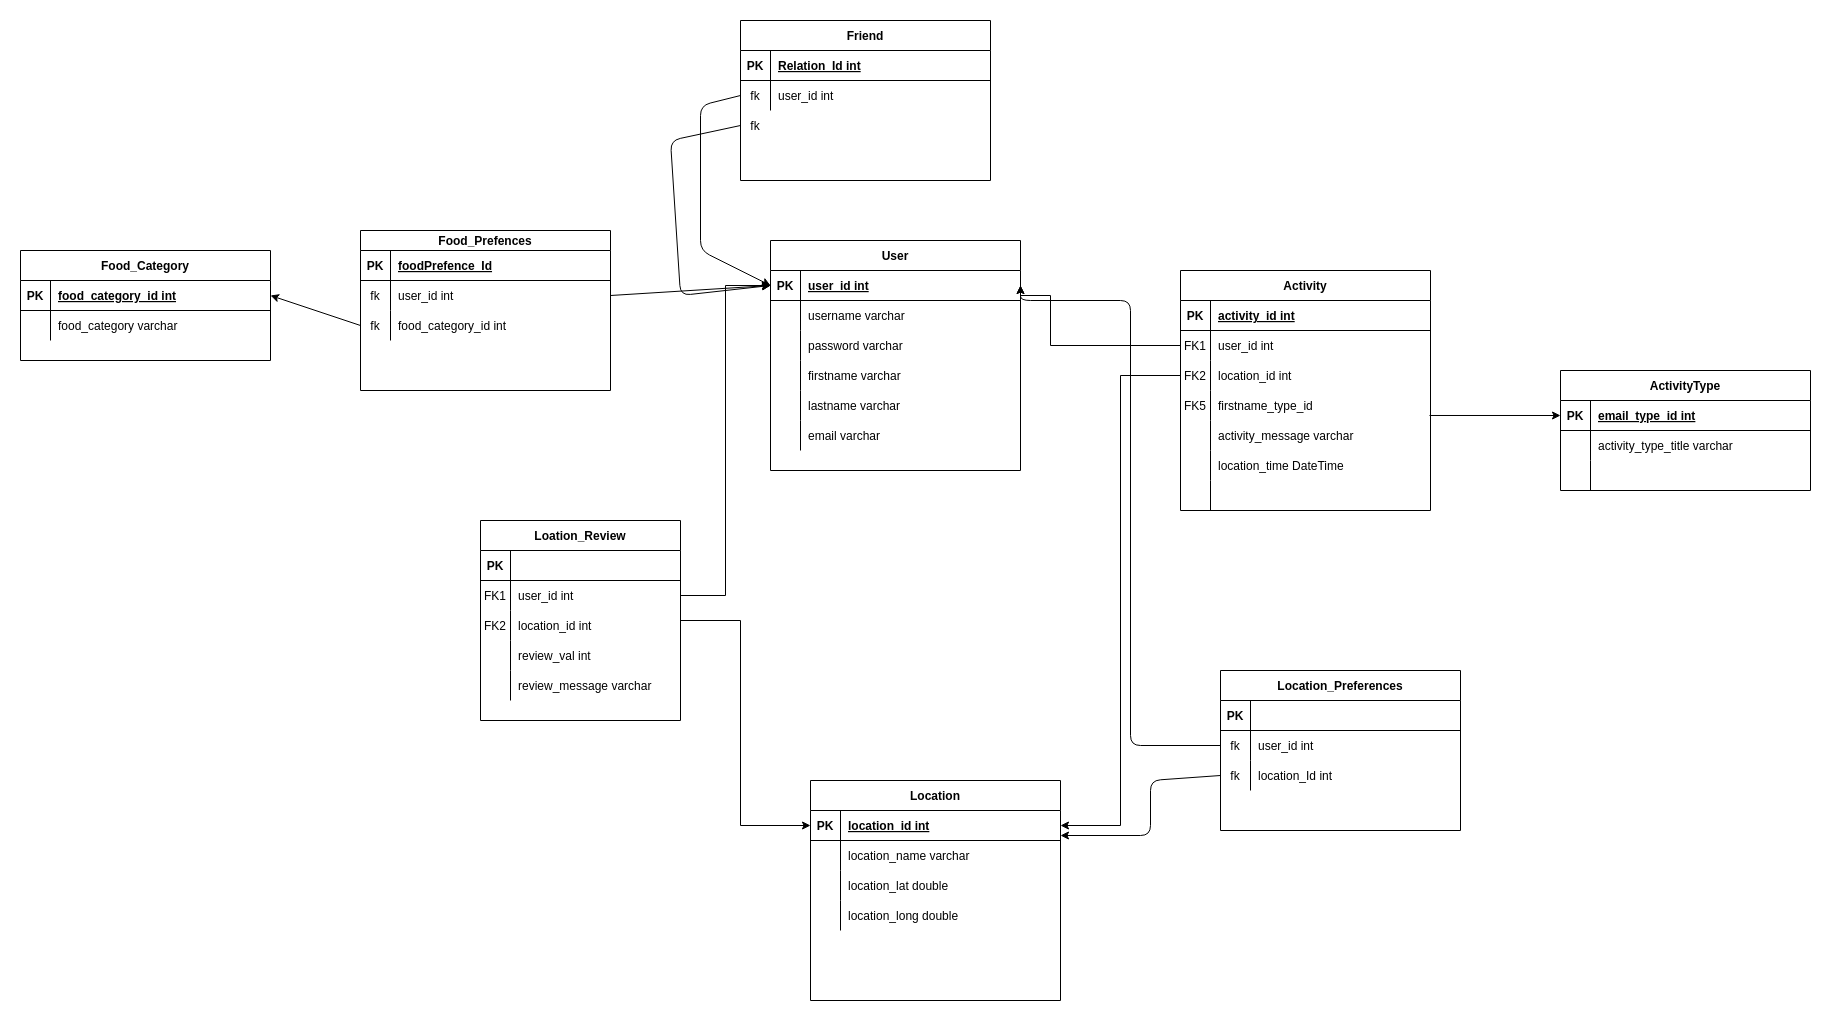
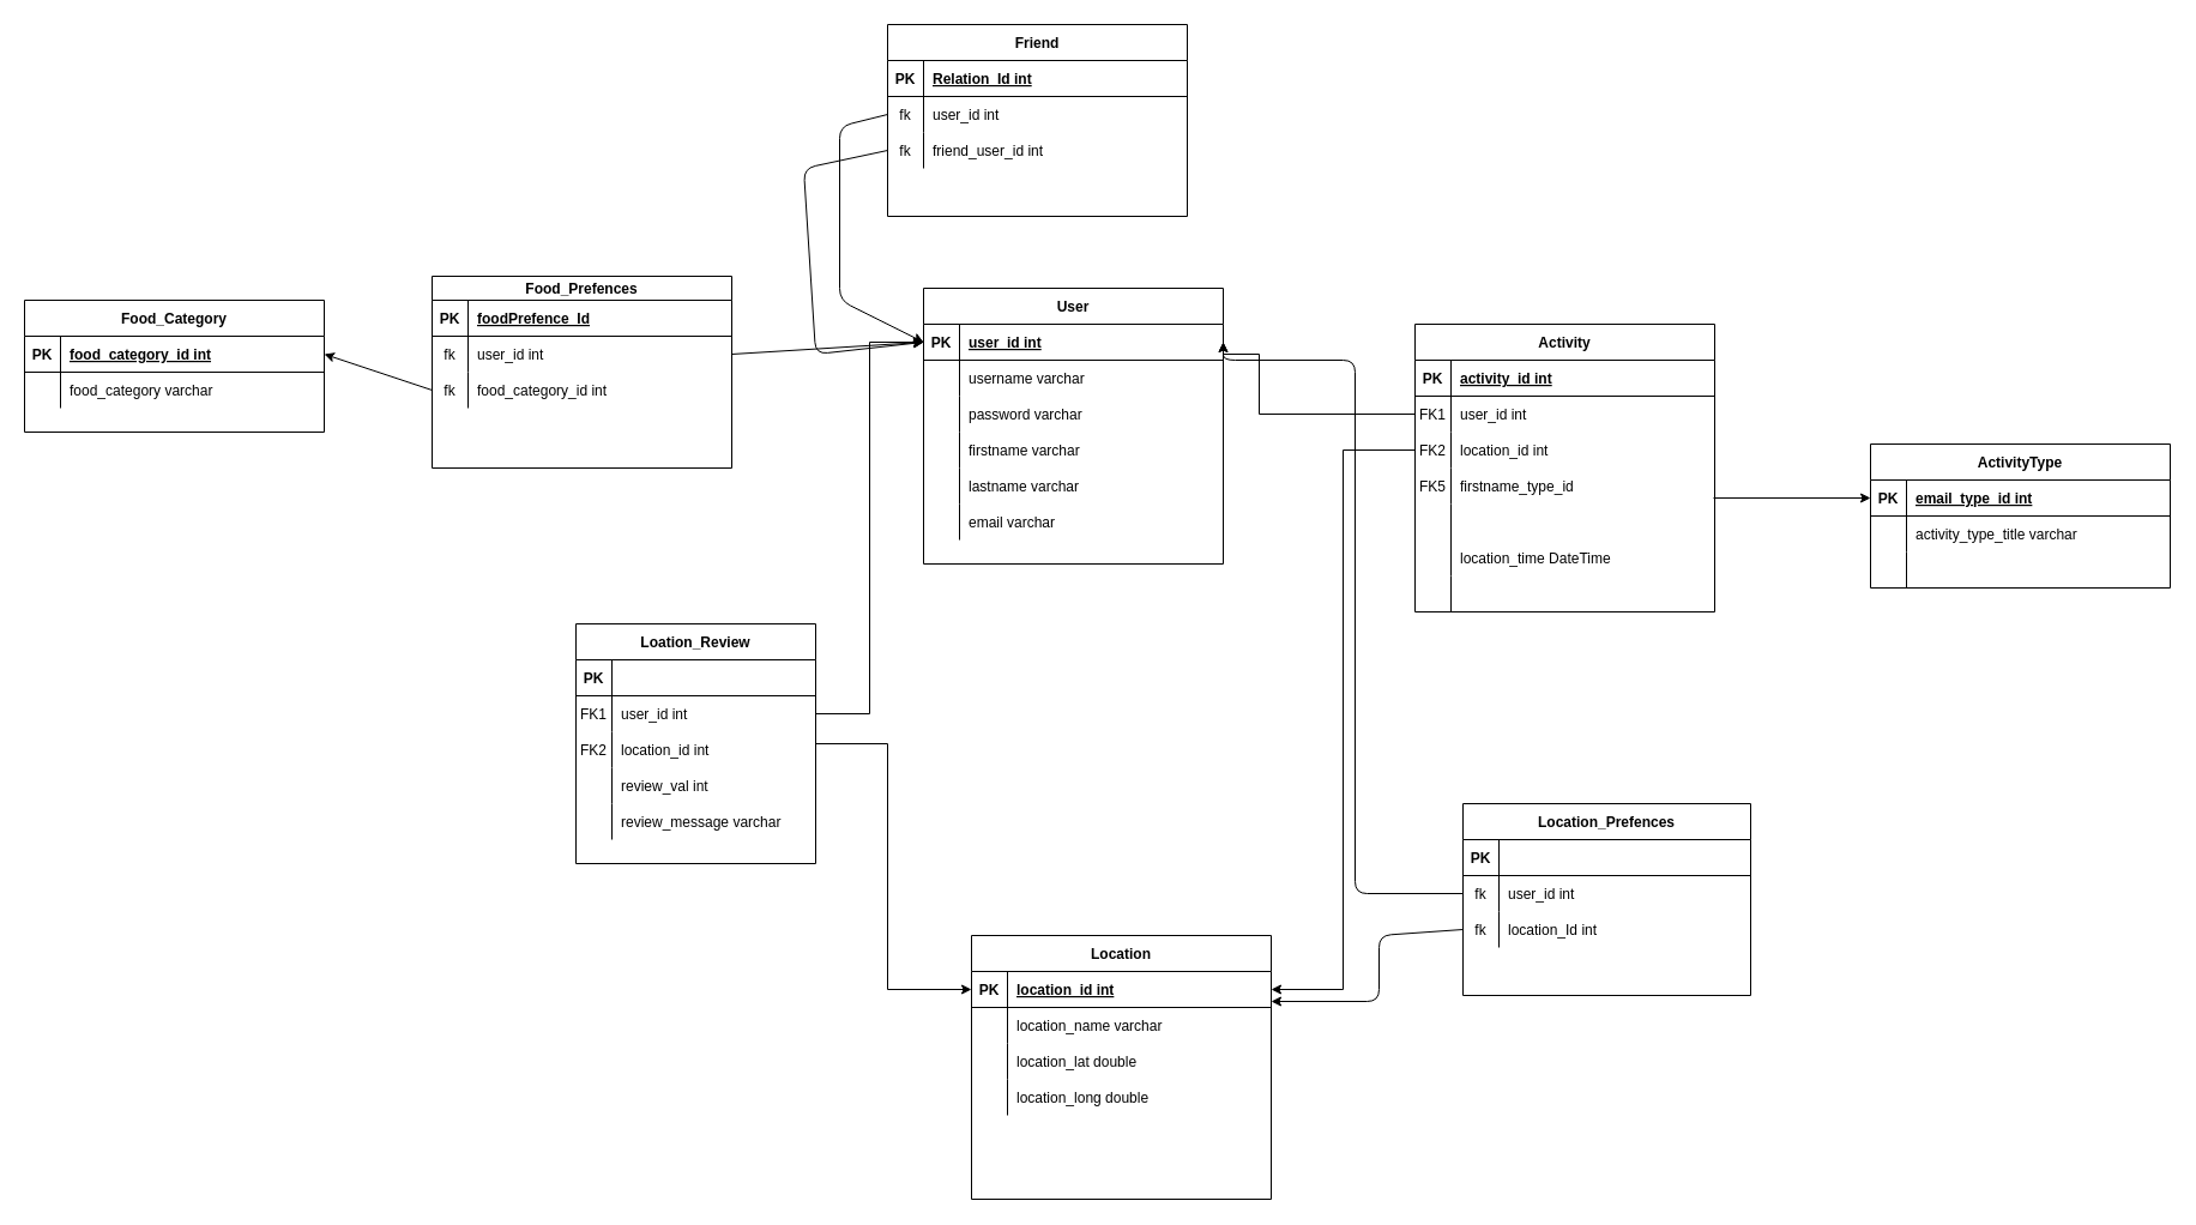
+ <mxCell id="102" value="friend_user_id int" style="shape=partialRectangle;overflow=hidden;connectable=0;fillColor=none;top=0;left=0;bottom=0;right=0;align=left;spacingLeft=6;" vertex="1" parent="100"><mxGeometry x="30" width="220" height="30" as="geometry"><mxRectangle width="220" height="30" as="alternateBounds" /></mxGeometry></mxCell>
- <mxCell id="66" value="activity_message varchar" style="shape=partialRectangle;overflow=hidden;connectable=0;fillColor=none;top=0;left=0;bottom=0;right=0;align=left;spacingLeft=6;" vertex="1" parent="64"><mxGeometry x="30" width="220" height="30" as="geometry"><mxRectangle width="220" height="30" as="alternateBounds" /></mxGeometry></mxCell>
- <mxCell id="117" value="Location_Preferences" style="shape=table;startSize=30;container=1;collapsible=1;childLayout=tableLayout;fixedRows=1;rowLines=0;fontStyle=1;align=center;resizeLast=1;" vertex="1" parent="1"><mxGeometry x="1220" y="670" width="240" height="160" as="geometry" /></mxCell>
+ <mxCell id="117" value="Location_Prefences" style="shape=table;startSize=30;container=1;collapsible=1;childLayout=tableLayout;fixedRows=1;rowLines=0;fontStyle=1;align=center;resizeLast=1;" vertex="1" parent="1"><mxGeometry x="1220" y="670" width="240" height="160" as="geometry" /></mxCell>
